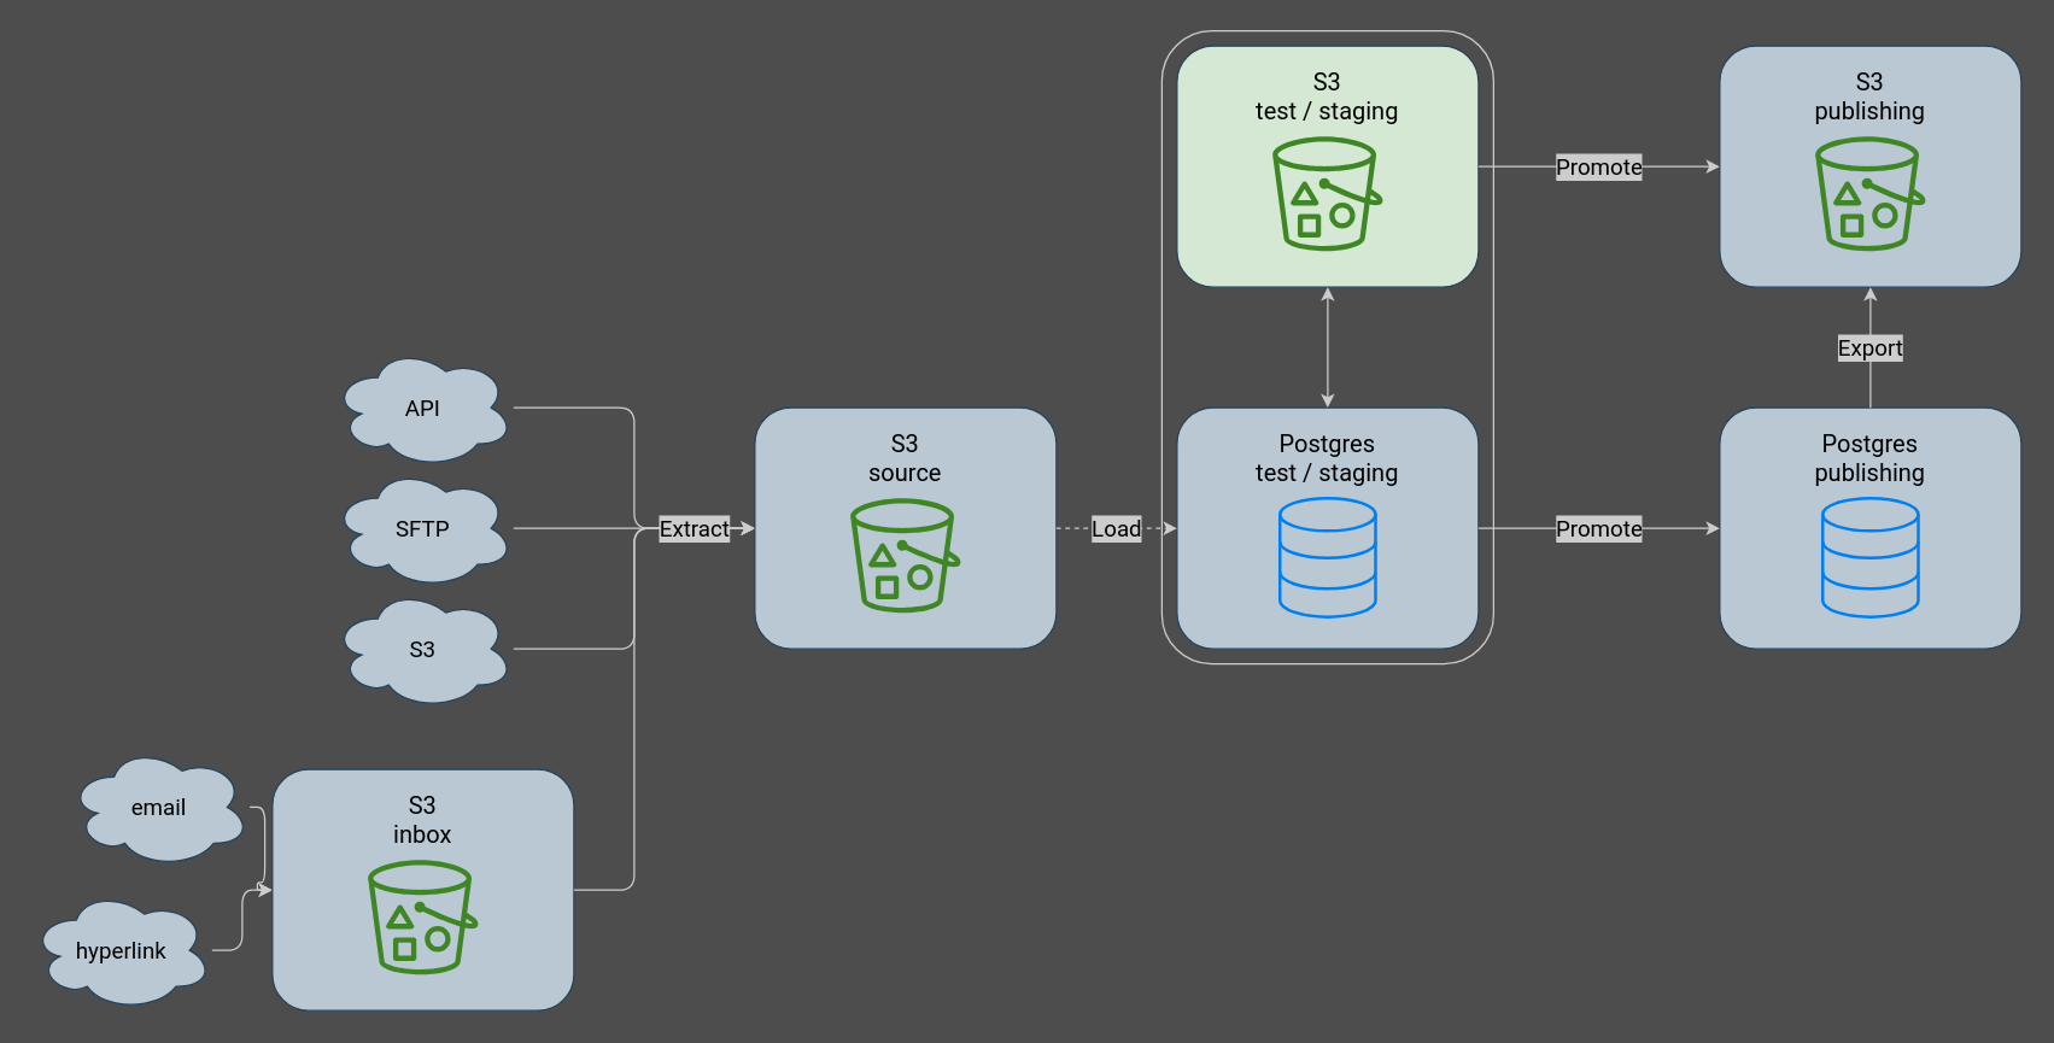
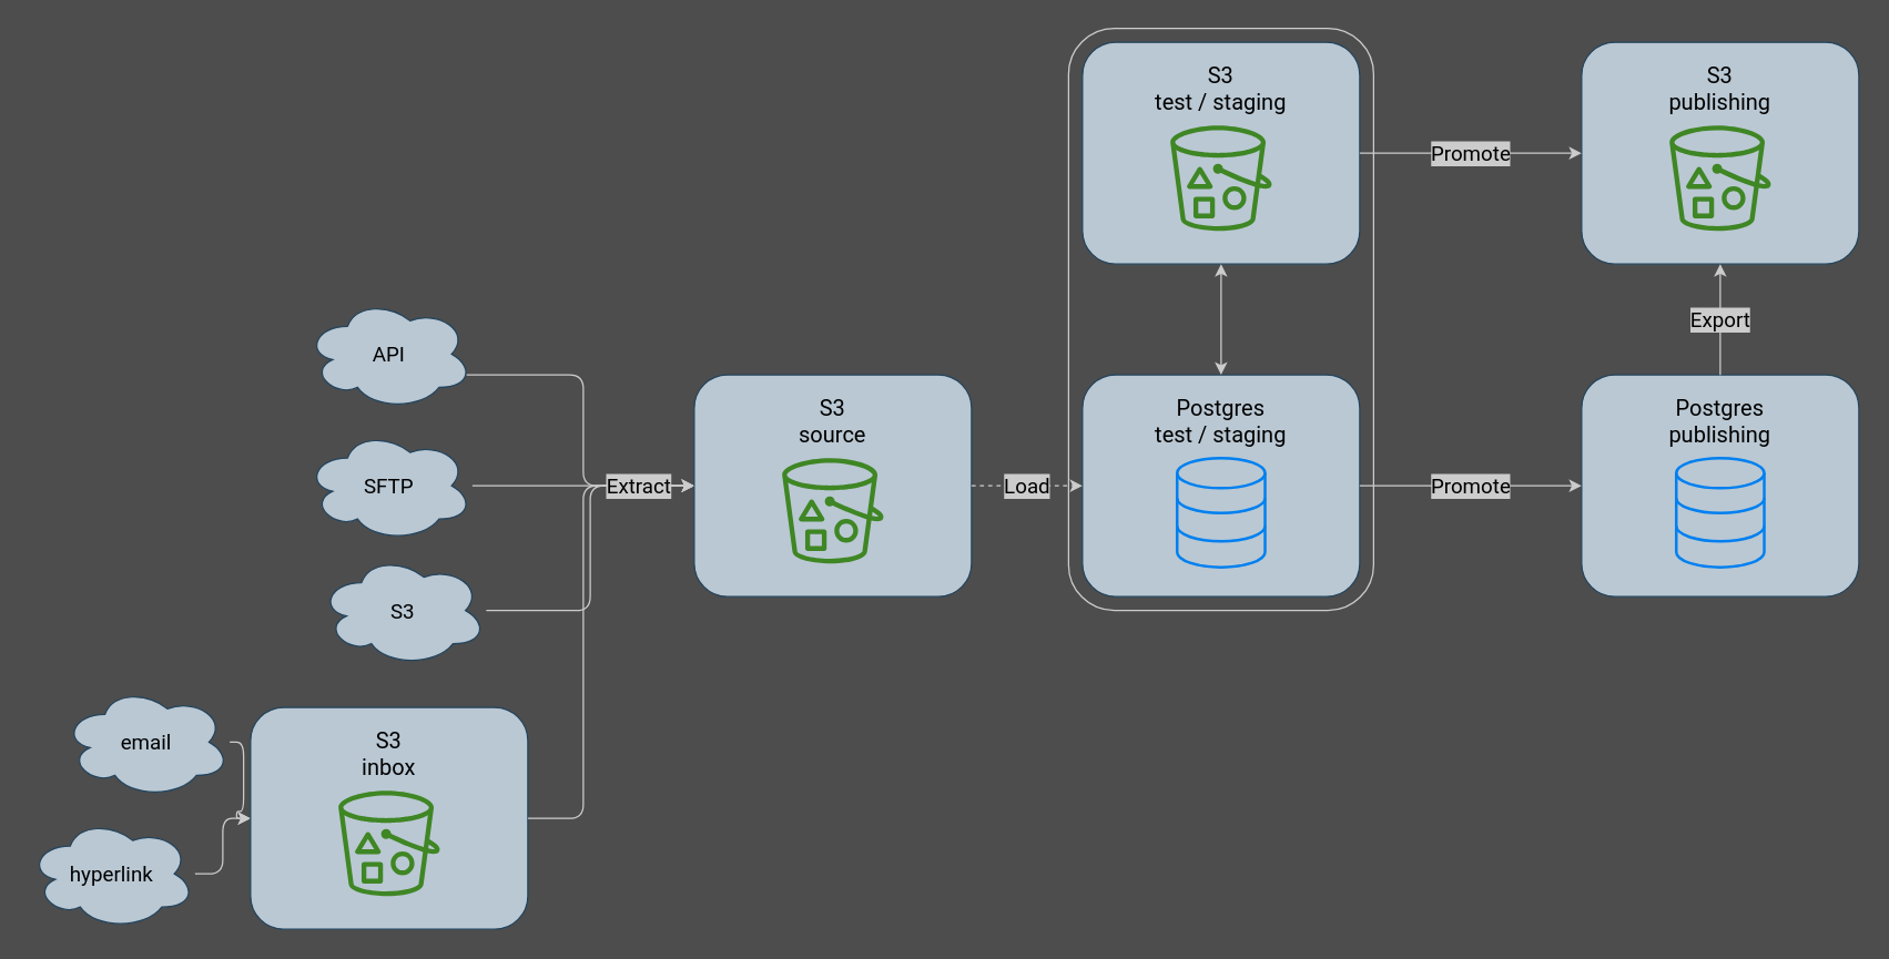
- <mxCell id="32" value="S3&lt;br&gt;test / staging" style="rounded=1;whiteSpace=wrap;html=1;fontFamily=Roboto;fontSize=16;fontColor=default;align=center;strokeColor=#23445d;fillColor=#d5e8d4;fillStyle=solid;verticalAlign=top;spacing=10;fontSource=https%3A%2F%2Ffonts.googleapis.com%2Fcss%3Ffamily%3DRoboto;" vertex="1" parent="31"><mxGeometry width="200" height="160" as="geometry" /></mxCell>
+ <mxCell id="32" value="S3&lt;br&gt;test / staging" style="rounded=1;whiteSpace=wrap;html=1;fontFamily=Roboto;fontSize=16;fontColor=default;align=center;strokeColor=#23445d;fillColor=#bac8d3;fillStyle=solid;verticalAlign=top;spacing=10;fontSource=https%3A%2F%2Ffonts.googleapis.com%2Fcss%3Ffamily%3DRoboto;" vertex="1" parent="31"><mxGeometry width="200" height="160" as="geometry" /></mxCell>
- <mxCell id="3" value="API" style="ellipse;shape=cloud;whiteSpace=wrap;html=1;fontSize=15;fillColor=#bac8d3;strokeColor=#23445d;fontFamily=Roboto;fontSource=https%3A%2F%2Ffonts.googleapis.com%2Fcss%3Ffamily%3DRoboto;" parent="1" vertex="1"><mxGeometry x="220" y="230" width="120" height="80" as="geometry" /></mxCell>
+ <mxCell id="3" value="API" style="ellipse;shape=cloud;whiteSpace=wrap;html=1;fontSize=15;fillColor=#bac8d3;strokeColor=#23445d;fontFamily=Roboto;fontSource=https%3A%2F%2Ffonts.googleapis.com%2Fcss%3Ffamily%3DRoboto;" parent="1" vertex="1"><mxGeometry x="220" y="215" width="120" height="80" as="geometry" /></mxCell>
- <mxCell id="9" value="S3" style="ellipse;shape=cloud;whiteSpace=wrap;html=1;fontSize=15;fillColor=#bac8d3;strokeColor=#23445d;fontFamily=Roboto;fontSource=https%3A%2F%2Ffonts.googleapis.com%2Fcss%3Ffamily%3DRoboto;" parent="1" vertex="1"><mxGeometry x="220" y="390" width="120" height="80" as="geometry" /></mxCell>
+ <mxCell id="9" value="S3" style="ellipse;shape=cloud;whiteSpace=wrap;html=1;fontSize=15;fillColor=#bac8d3;strokeColor=#23445d;fontFamily=Roboto;fontSource=https%3A%2F%2Ffonts.googleapis.com%2Fcss%3Ffamily%3DRoboto;" parent="1" vertex="1"><mxGeometry x="230" y="400" width="120" height="80" as="geometry" /></mxCell>
